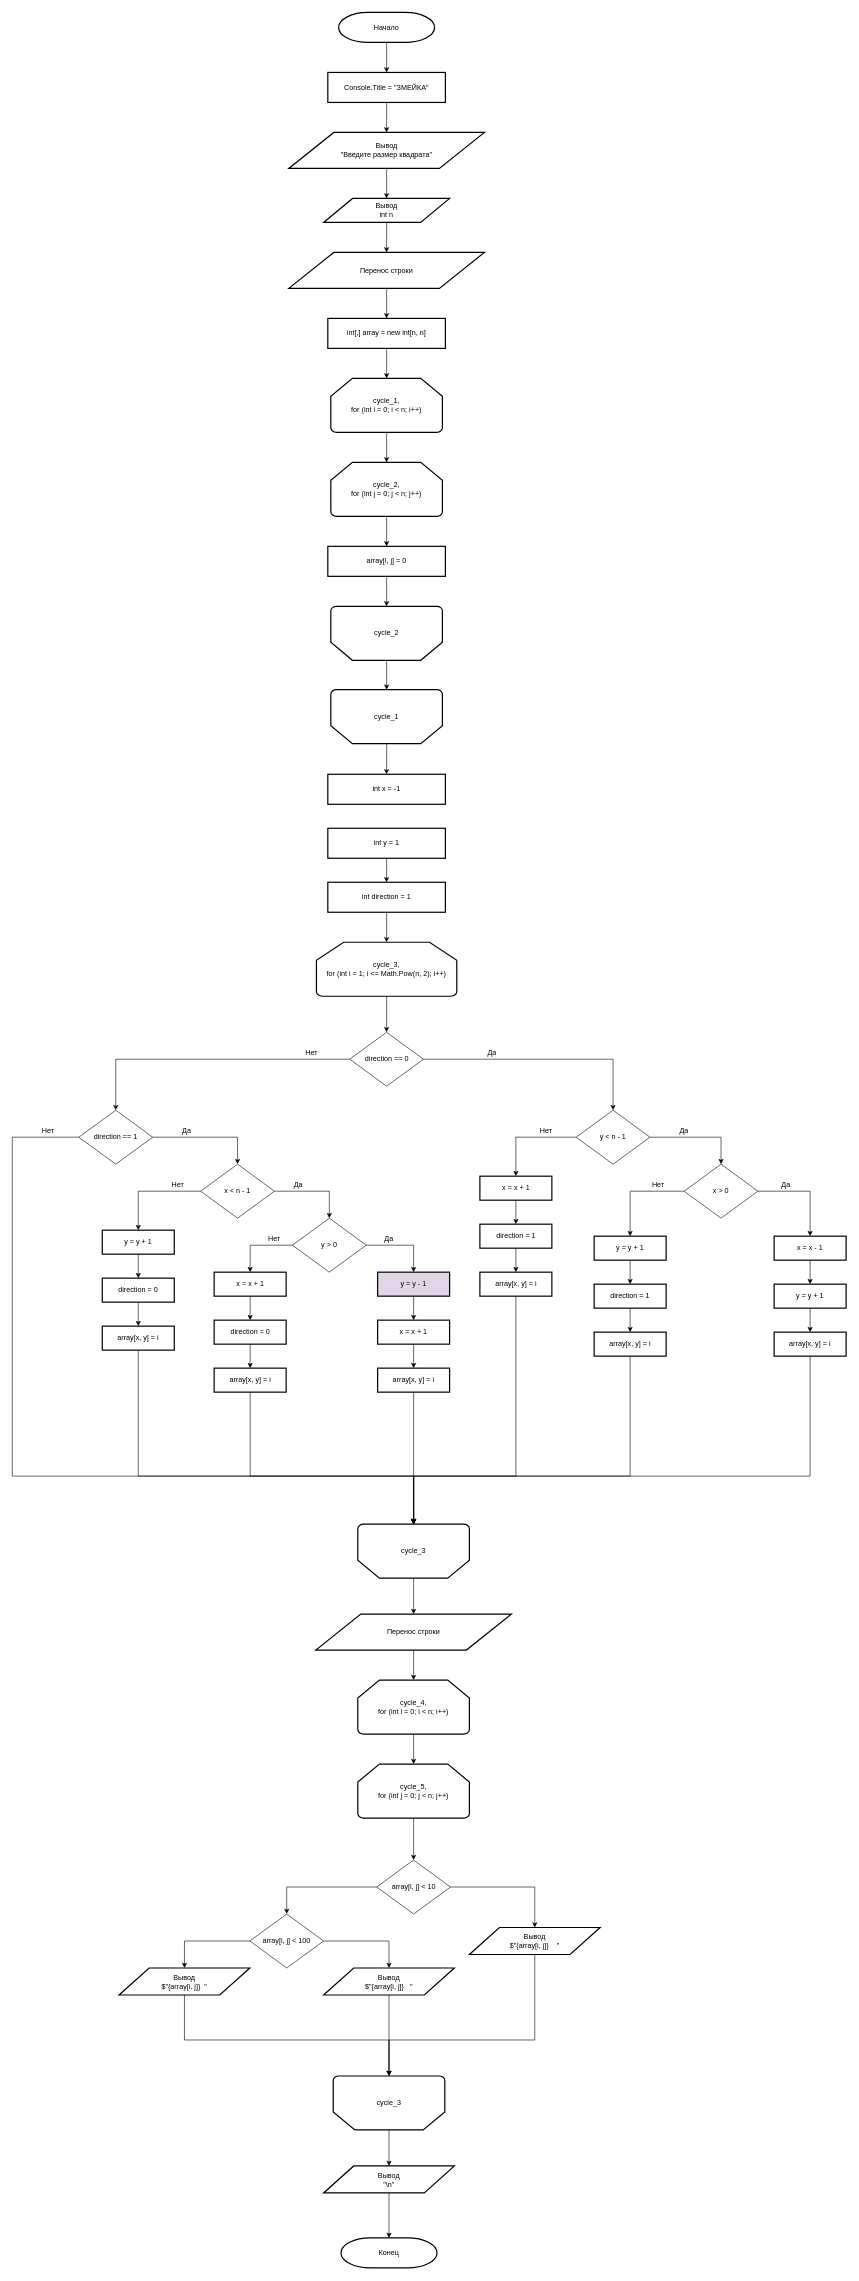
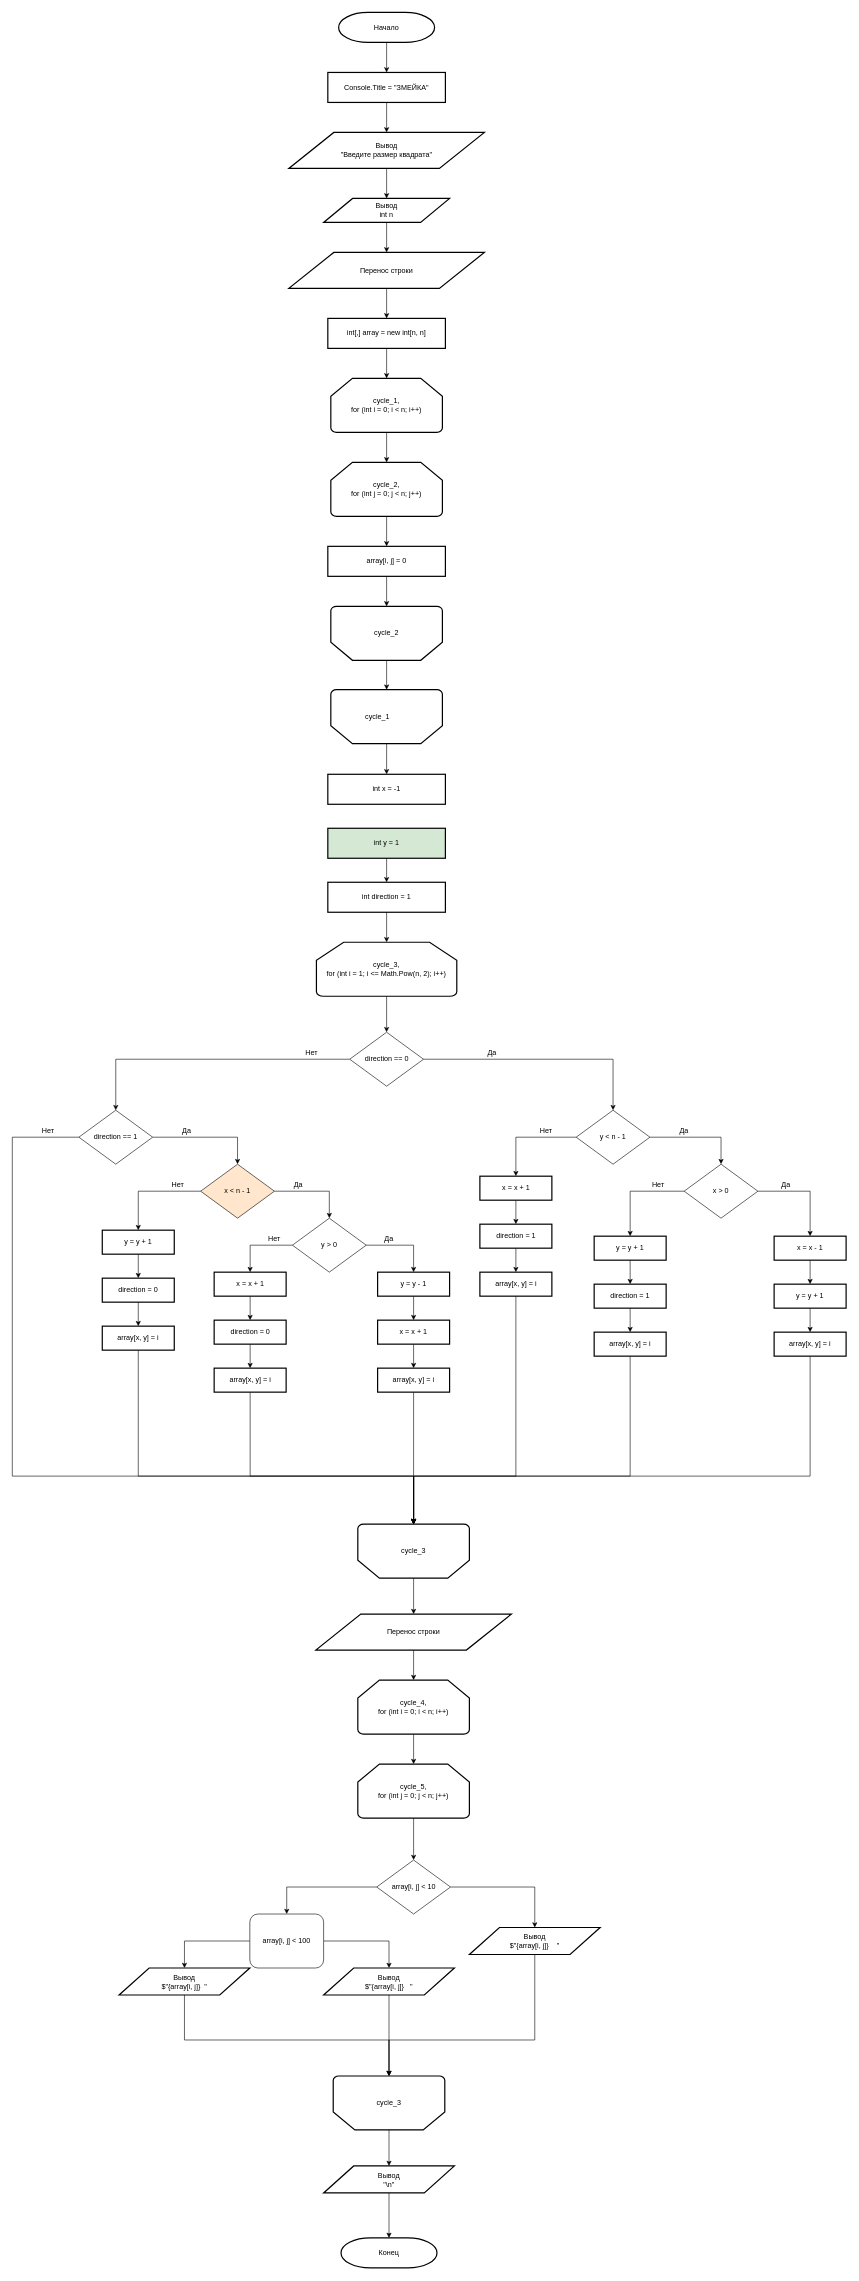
- <mxCell id="32" value="cycle_1" style="text;html=1;strokeColor=none;fillColor=none;align=center;verticalAlign=middle;whiteSpace=wrap;rounded=0;" vertex="1" parent="30"><mxGeometry x="63" y="30" width="60" height="30" as="geometry" /></mxCell>
+ <mxCell id="32" value="cycle_1" style="text;html=1;strokeColor=none;fillColor=none;align=center;verticalAlign=middle;whiteSpace=wrap;rounded=0;" vertex="1" parent="30"><mxGeometry x="48" y="30" width="60" height="30" as="geometry" /></mxCell>
- <mxCell id="36" value="int y = 1" style="rounded=1;whiteSpace=wrap;html=1;absoluteArcSize=1;arcSize=0;strokeWidth=2;" vertex="1" parent="1"><mxGeometry x="546" y="1380" width="196" height="50" as="geometry" /></mxCell>
+ <mxCell id="36" value="int y = 1" style="rounded=1;whiteSpace=wrap;html=1;absoluteArcSize=1;arcSize=0;strokeWidth=2;fillColor=#d5e8d4;" vertex="1" parent="1"><mxGeometry x="546" y="1380" width="196" height="50" as="geometry" /></mxCell>
- <mxCell id="86" value="x &amp;lt; n - 1" style="rhombus;whiteSpace=wrap;html=1;" vertex="1" parent="1"><mxGeometry x="334" y="1940" width="123" height="90" as="geometry" /></mxCell>
+ <mxCell id="86" value="x &amp;lt; n - 1" style="rhombus;whiteSpace=wrap;html=1;fillColor=#ffe6cc;" vertex="1" parent="1"><mxGeometry x="334" y="1940" width="123" height="90" as="geometry" /></mxCell>
- <mxCell id="77" value="y = y - 1" style="rounded=1;whiteSpace=wrap;html=1;absoluteArcSize=1;arcSize=0;strokeWidth=2;fillColor=#e1d5e7;" vertex="1" parent="1"><mxGeometry x="629" y="2120" width="120" height="40" as="geometry" /></mxCell>
+ <mxCell id="77" value="y = y - 1" style="rounded=1;whiteSpace=wrap;html=1;absoluteArcSize=1;arcSize=0;strokeWidth=2;" vertex="1" parent="1"><mxGeometry x="629" y="2120" width="120" height="40" as="geometry" /></mxCell>
- <mxCell id="119" value="array[i, j] &amp;lt; 100" style="rhombus;whiteSpace=wrap;html=1;" vertex="1" parent="1"><mxGeometry x="416" y="3190" width="123" height="90" as="geometry" /></mxCell>
+ <mxCell id="119" value="array[i, j] &amp;lt; 100" style="whiteSpace=wrap;html=1;rounded=1;" vertex="1" parent="1"><mxGeometry x="416" y="3190" width="123" height="90" as="geometry" /></mxCell>
